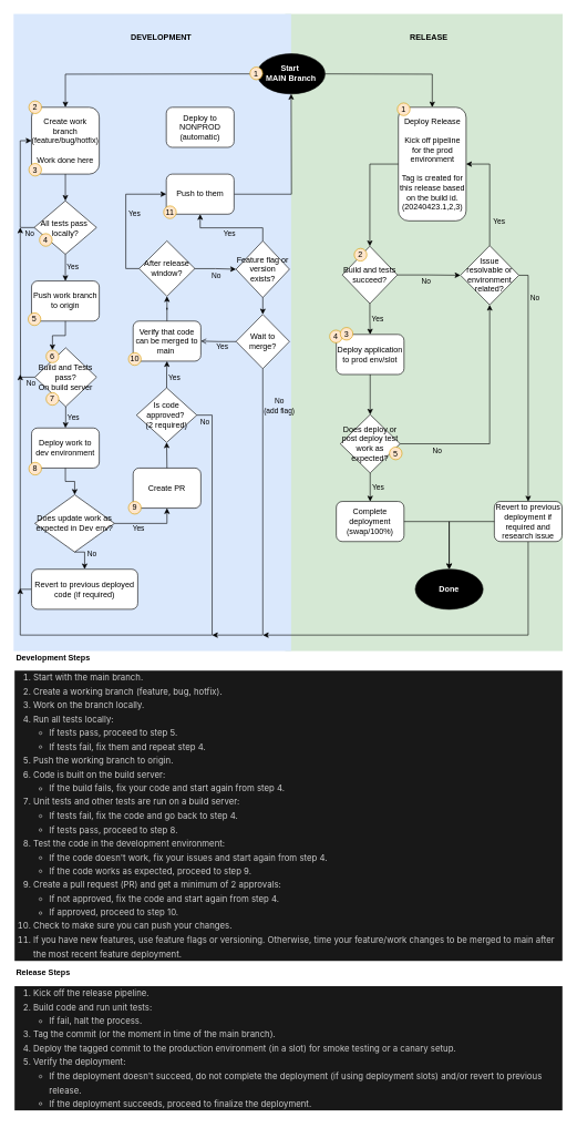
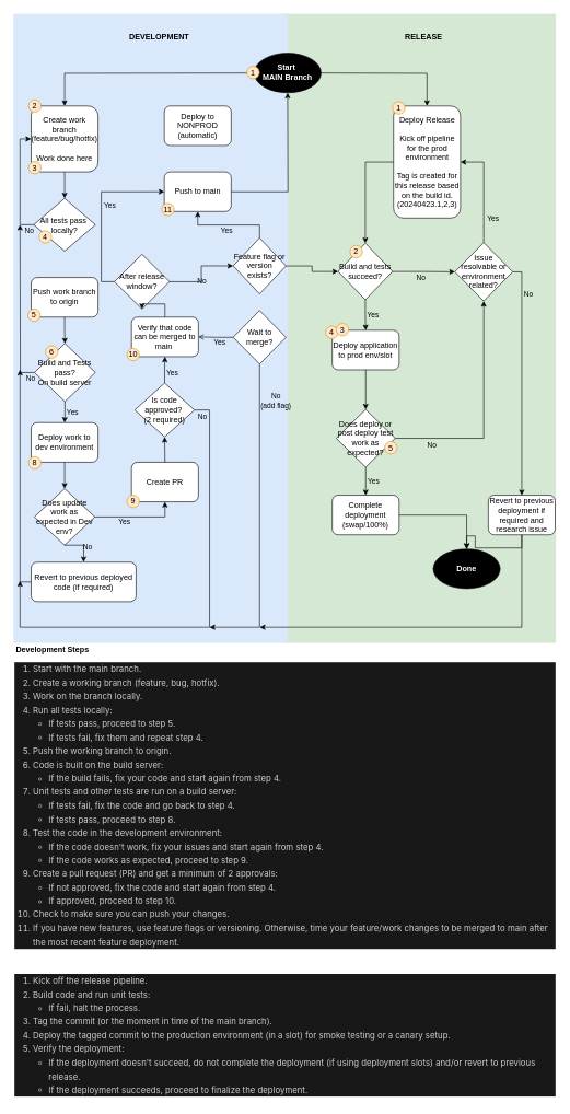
- <mxCell id="40" value="Push to them" style="rounded=1;whiteSpace=wrap;html=1;container=0;" vertex="1" parent="4"><mxGeometry x="220" y="191.08" width="102" height="60.341" as="geometry" /></mxCell>
+ <mxCell id="40" value="Push to main" style="rounded=1;whiteSpace=wrap;html=1;container=0;" vertex="1" parent="4"><mxGeometry x="220" y="191.08" width="102" height="60.341" as="geometry" /></mxCell>
- <mxCell id="12" value="" style="edgeStyle=orthogonalEdgeStyle;rounded=0;orthogonalLoop=1;jettySize=auto;html=1;" edge="1" parent="4" source="9" target="11"><mxGeometry relative="1" as="geometry" /></mxCell>
- <mxCell id="13" value="Yes" style="edgeLabel;html=1;align=center;verticalAlign=middle;resizable=0;points=[];container=0;labelBackgroundColor=none;" vertex="1" connectable="0" parent="12"><mxGeometry x="-0.2" relative="1" as="geometry"><mxPoint x="10" y="2" as="offset" /></mxGeometry></mxCell>
- <mxCell id="37" value="After release window?" style="rhombus;whiteSpace=wrap;html=1;container=0;" vertex="1" parent="4"><mxGeometry x="179" y="291.65" width="84" height="83.35" as="geometry" /></mxCell>
+ <mxCell id="37" value="After release window?" style="rhombus;whiteSpace=wrap;html=1;container=0;" vertex="1" parent="4"><mxGeometry x="144" y="316.65" width="84" height="83.35" as="geometry" /></mxCell>
- <mxCell id="54" style="edgeStyle=orthogonalEdgeStyle;rounded=0;orthogonalLoop=1;jettySize=auto;html=1;entryX=0.5;entryY=0;entryDx=0;entryDy=0;" edge="1" parent="4" source="46" target="53"><mxGeometry relative="1" as="geometry" /></mxCell>
+ <mxCell id="54" style="edgeStyle=orthogonalEdgeStyle;rounded=0;orthogonalLoop=1;jettySize=auto;html=1;" edge="1" parent="4" source="46" target="57"><mxGeometry relative="1" as="geometry" /></mxCell>
- <mxCell id="17" style="edgeStyle=orthogonalEdgeStyle;rounded=0;orthogonalLoop=1;jettySize=auto;html=1;" edge="1" parent="4" source="11" target="87"><mxGeometry relative="1" as="geometry" /></mxCell>
+ <mxCell id="17" style="edgeStyle=orthogonalEdgeStyle;rounded=0;orthogonalLoop=1;jettySize=auto;html=1;entryX=0.5;entryY=0;entryDx=0;entryDy=0;" edge="1" parent="4" source="11" target="16"><mxGeometry relative="1" as="geometry" /></mxCell>
- <mxCell id="88" value="7" style="ellipse;whiteSpace=wrap;html=1;aspect=fixed;fillColor=#ffe6cc;strokeColor=#d79b00;" vertex="1" parent="4"><mxGeometry x="39" y="520" width="19" height="19" as="geometry" /></mxCell>
- <mxCell id="21" value="Does update work as expected in Dev env?" style="rhombus;whiteSpace=wrap;html=1;container=0;" vertex="1" parent="4"><mxGeometry x="22" y="673.81" width="120" height="86.19" as="geometry" /></mxCell>
+ <mxCell id="21" value="Does update work as expected in Dev env?" style="rhombus;whiteSpace=wrap;html=1;container=0;" vertex="1" parent="4"><mxGeometry x="22" y="673.81" width="92" height="86.19" as="geometry" /></mxCell>
- <mxCell id="79" value="Done" style="ellipse;whiteSpace=wrap;html=1;fillColor=#000000;container=0;fontColor=#FFFFFF;fontStyle=1" vertex="1" parent="4"><mxGeometry x="595" y="785.86" width="102" height="60.341" as="geometry" /></mxCell>
+ <mxCell id="79" value="Done" style="ellipse;whiteSpace=wrap;html=1;fillColor=#000000;container=0;fontColor=#FFFFFF;fontStyle=1" vertex="1" parent="4"><mxGeometry x="630" y="765.86" width="102" height="60.341" as="geometry" /></mxCell>
- <mxCell id="103" value="Release Steps" style="text;html=1;strokeColor=none;fillColor=none;align=left;verticalAlign=middle;whiteSpace=wrap;rounded=0;fontStyle=1" vertex="1" parent="1"><mxGeometry x="22" y="1449" width="146" height="30" as="geometry" /></mxCell>
